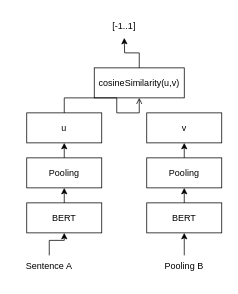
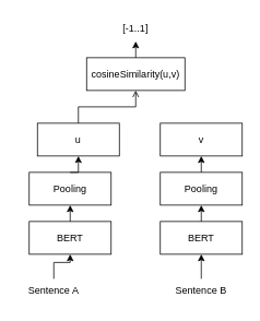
- <mxCell id="14" value="cosineSimilarity(u,v)" style="text;html=1;strokeColor=default;fillColor=none;align=center;verticalAlign=middle;whiteSpace=wrap;rounded=0;" vertex="1" parent="1"><mxGeometry x="125" y="90" width="120" height="40" as="geometry" /></mxCell>
+ <mxCell id="14" value="cosineSimilarity(u,v)" style="text;html=1;strokeColor=default;fillColor=none;align=center;verticalAlign=middle;whiteSpace=wrap;rounded=0;" vertex="1" parent="1"><mxGeometry x="105" y="70" width="120" height="40" as="geometry" /></mxCell>
- <mxCell id="7" value="u" style="text;html=1;strokeColor=default;fillColor=none;align=center;verticalAlign=middle;whiteSpace=wrap;rounded=0;" vertex="1" parent="1"><mxGeometry x="35" y="150" width="100" height="40" as="geometry" /></mxCell>
+ <mxCell id="7" value="u" style="text;html=1;strokeColor=default;fillColor=none;align=center;verticalAlign=middle;whiteSpace=wrap;rounded=0;" vertex="1" parent="1"><mxGeometry x="45" y="150" width="100" height="40" as="geometry" /></mxCell>
- <mxCell id="19" value="Pooling B" style="text;html=1;strokeColor=none;fillColor=none;align=center;verticalAlign=middle;whiteSpace=wrap;rounded=0;" vertex="1" parent="1"><mxGeometry x="200" y="340" width="90" height="30" as="geometry" /></mxCell>
+ <mxCell id="19" value="Sentence B" style="text;html=1;strokeColor=none;fillColor=none;align=center;verticalAlign=middle;whiteSpace=wrap;rounded=0;" vertex="1" parent="1"><mxGeometry x="200" y="340" width="90" height="30" as="geometry" /></mxCell>
